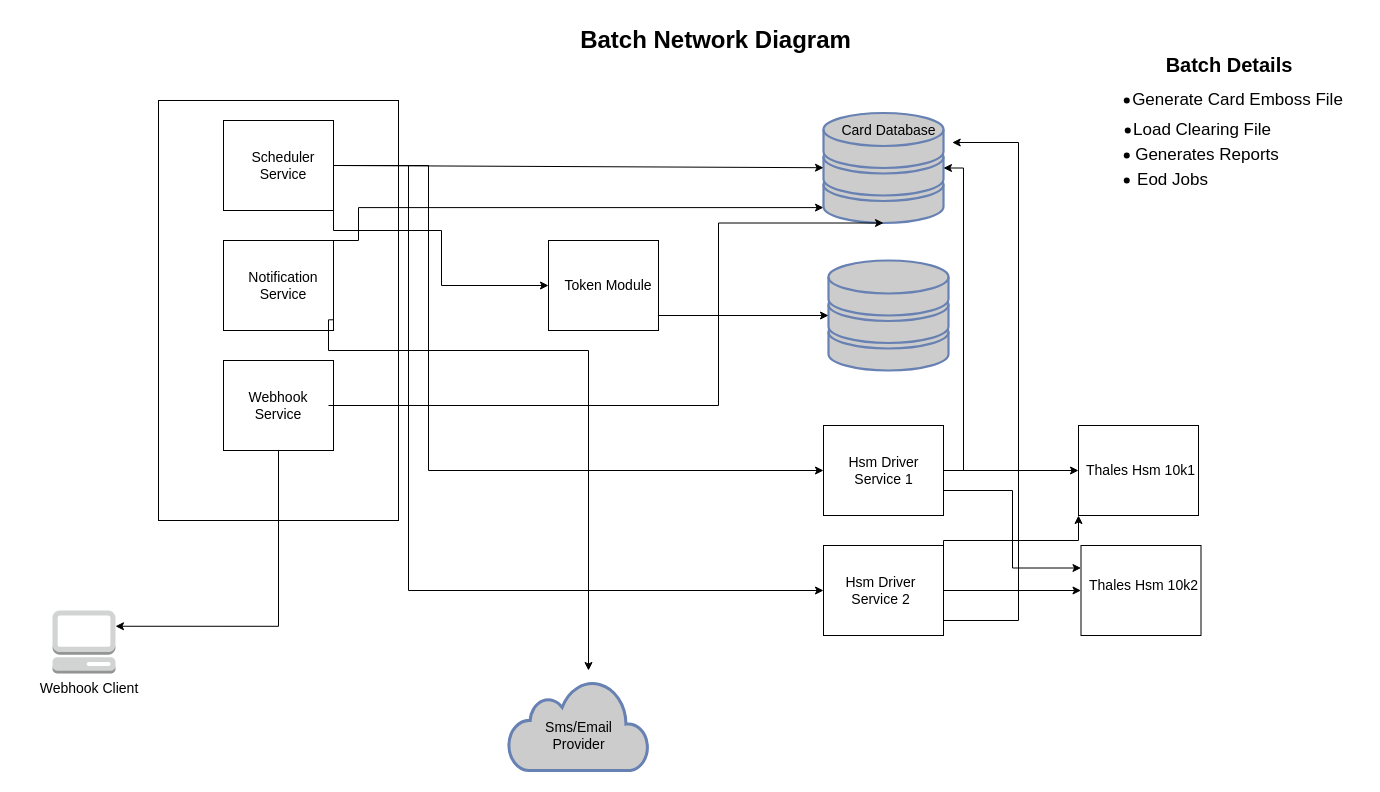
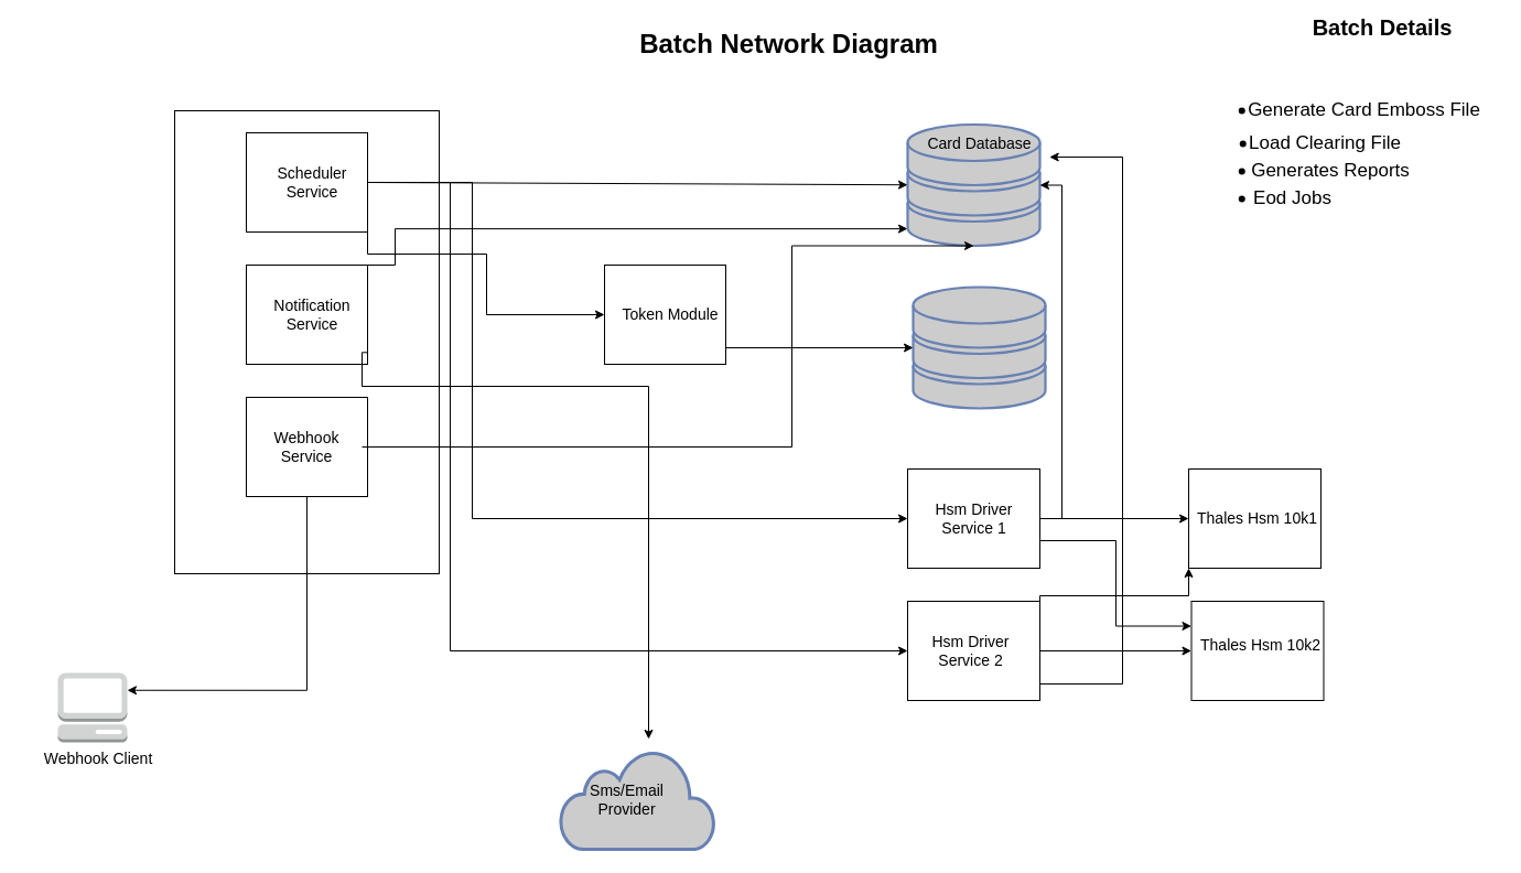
- <mxCell id="40" value="&lt;span style=&quot;font-size: 20px;&quot;&gt;&lt;b&gt;Batch Details&lt;/b&gt;&lt;/span&gt;" style="text;html=1;align=center;verticalAlign=middle;whiteSpace=wrap;rounded=0;fontSize=17;" parent="1" vertex="1"><mxGeometry x="1158" y="50" width="141.75" height="30" as="geometry" /></mxCell>
+ <mxCell id="40" value="&lt;span style=&quot;font-size: 20px;&quot;&gt;&lt;b&gt;Batch Details&lt;/b&gt;&lt;/span&gt;" style="text;html=1;align=center;verticalAlign=middle;whiteSpace=wrap;rounded=0;fontSize=17;" parent="1" vertex="1"><mxGeometry x="1183" y="10" width="141.75" height="30" as="geometry" /></mxCell>
- <mxCell id="32" value="&lt;span style=&quot;font-size: 14px;&quot;&gt;Sms/Email Provider&lt;/span&gt;" style="text;html=1;align=center;verticalAlign=middle;whiteSpace=wrap;rounded=0;" parent="1" vertex="1"><mxGeometry x="520.5" y="720" width="115" height="30" as="geometry" /></mxCell>
+ <mxCell id="32" value="&lt;span style=&quot;font-size: 14px;&quot;&gt;Sms/Email Provider&lt;/span&gt;" style="text;html=1;align=center;verticalAlign=middle;whiteSpace=wrap;rounded=0;" parent="1" vertex="1"><mxGeometry x="510.5" y="710" width="115" height="30" as="geometry" /></mxCell>
